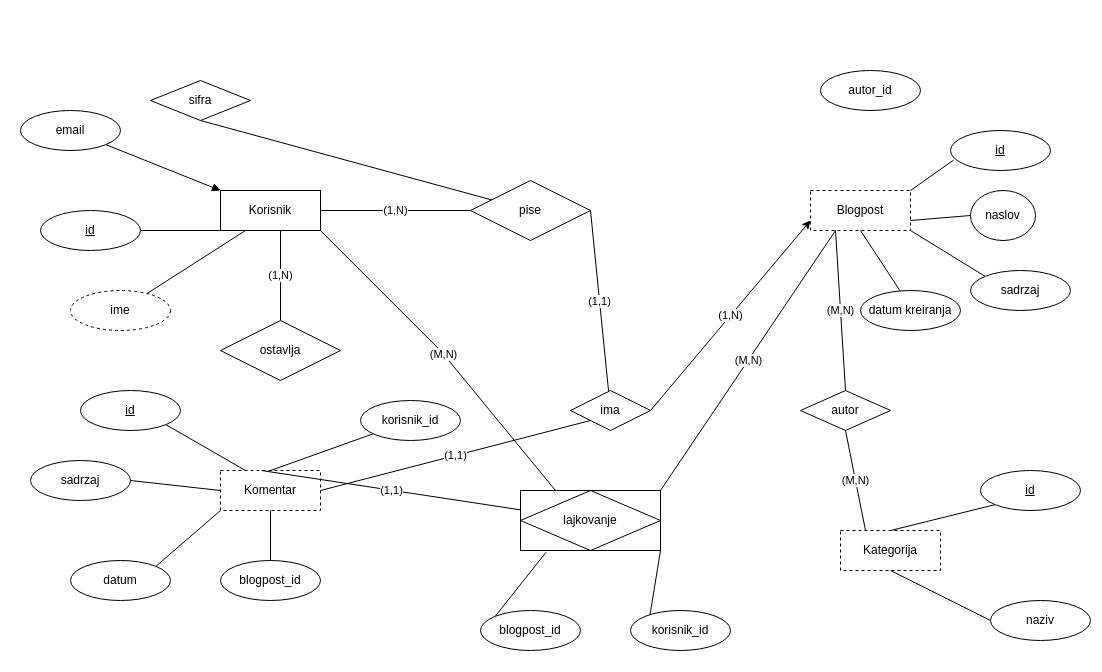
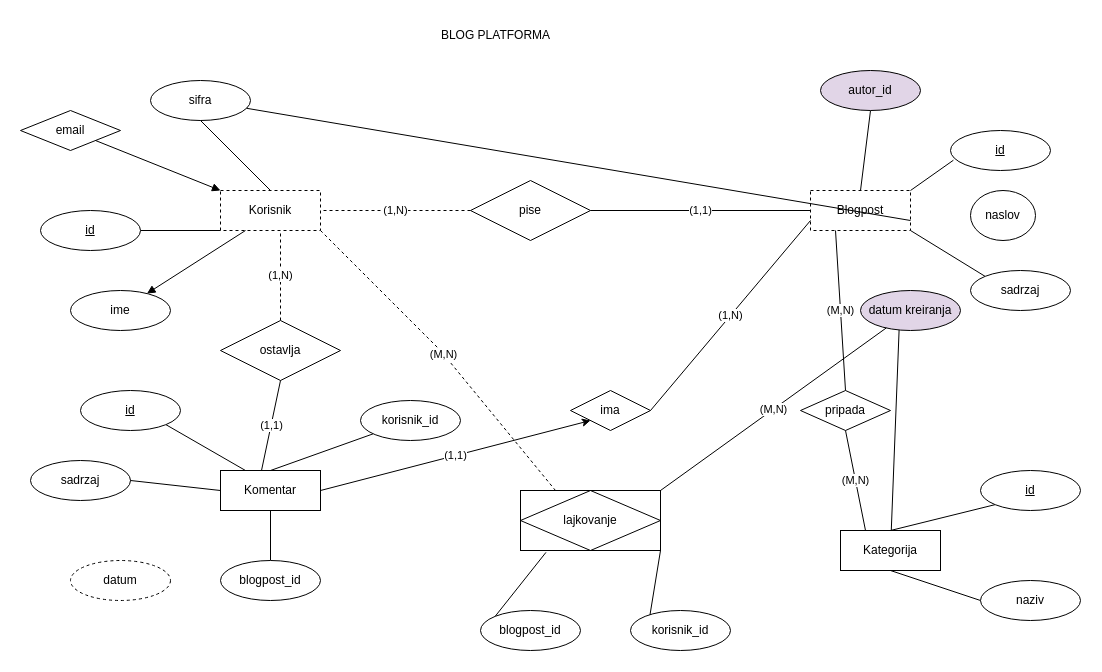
+ <mxCell id="11" value="BLOG PLATFORMA" style="text;html=1;align=center;verticalAlign=middle;resizable=0;points=[];autosize=1;strokeColor=none;fillColor=none;" parent="1" vertex="1"><mxGeometry x="430" y="20" width="130" height="30" as="geometry" /></mxCell>
- <mxCell id="24" value="autor_id" style="ellipse;whiteSpace=wrap;html=1;align=center;" parent="1" vertex="1"><mxGeometry x="820" y="70" width="100" height="40" as="geometry" /></mxCell>
+ <mxCell id="24" value="autor_id" style="ellipse;whiteSpace=wrap;html=1;align=center;fillColor=#e1d5e7;" parent="1" vertex="1"><mxGeometry x="820" y="70" width="100" height="40" as="geometry" /></mxCell>
- <mxCell id="10" value="sifra" style="rhombus;whiteSpace=wrap;html=1;align=center;" parent="1" vertex="1"><mxGeometry x="150" y="80" width="100" height="40" as="geometry" /></mxCell>
+ <mxCell id="10" value="sifra" style="ellipse;whiteSpace=wrap;html=1;align=center;" parent="1" vertex="1"><mxGeometry x="150" y="80" width="100" height="40" as="geometry" /></mxCell>
- <mxCell id="9" value="email" style="ellipse;whiteSpace=wrap;html=1;align=center;" parent="1" vertex="1"><mxGeometry x="20" y="110" width="100" height="40" as="geometry" /></mxCell>
+ <mxCell id="9" value="email" style="rhombus;whiteSpace=wrap;html=1;align=center;" parent="1" vertex="1"><mxGeometry x="20" y="110" width="100" height="40" as="geometry" /></mxCell>
+ <mxCell id="23" value="" style="endArrow=none;html=1;rounded=0;entryX=0.5;entryY=0;entryDx=0;entryDy=0;exitX=0.5;exitY=1;exitDx=0;exitDy=0;" parent="1" source="24" target="4" edge="1"><mxGeometry relative="1" as="geometry"><mxPoint x="870" y="100" as="sourcePoint" /><mxPoint x="560" y="250" as="targetPoint" /></mxGeometry></mxCell>
- <mxCell id="19" value="" style="endArrow=none;html=1;rounded=0;exitX=0.5;exitY=1;exitDx=0;exitDy=0;" parent="1" source="10" target="44" edge="1"><mxGeometry relative="1" as="geometry"><mxPoint x="400" y="250" as="sourcePoint" /><mxPoint x="560" y="250" as="targetPoint" /></mxGeometry></mxCell>
+ <mxCell id="19" value="" style="endArrow=none;html=1;rounded=0;exitX=0.5;exitY=1;exitDx=0;exitDy=0;entryX=0.5;entryY=0;entryDx=0;entryDy=0;" parent="1" source="10" target="2" edge="1"><mxGeometry relative="1" as="geometry"><mxPoint x="400" y="250" as="sourcePoint" /><mxPoint x="560" y="250" as="targetPoint" /></mxGeometry></mxCell>
- <mxCell id="2" value="Korisnik" style="whiteSpace=wrap;html=1;align=center;" parent="1" vertex="1"><mxGeometry x="220" y="190" width="100" height="40" as="geometry" /></mxCell>
+ <mxCell id="2" value="Korisnik" style="whiteSpace=wrap;html=1;align=center;dashed=1;" parent="1" vertex="1"><mxGeometry x="220" y="190" width="100" height="40" as="geometry" /></mxCell>
- <mxCell id="43" value="(1,N)" style="endArrow=none;html=1;rounded=0;entryX=1;entryY=0.5;entryDx=0;entryDy=0;exitX=0;exitY=0.5;exitDx=0;exitDy=0;" parent="1" source="44" target="2" edge="1"><mxGeometry relative="1" as="geometry"><mxPoint x="470" y="210" as="sourcePoint" /><mxPoint x="560" y="310" as="targetPoint" /><Array as="points" /></mxGeometry></mxCell>
+ <mxCell id="43" value="(1,N)" style="endArrow=none;html=1;rounded=0;entryX=1;entryY=0.5;entryDx=0;entryDy=0;exitX=0;exitY=0.5;exitDx=0;exitDy=0;dashed=1;" parent="1" source="44" target="2" edge="1"><mxGeometry relative="1" as="geometry"><mxPoint x="470" y="210" as="sourcePoint" /><mxPoint x="560" y="310" as="targetPoint" /><Array as="points" /></mxGeometry></mxCell>
- <mxCell id="16" value="" style="endArrow=none;html=1;rounded=0;entryX=0;entryY=0.5;entryDx=0;entryDy=0;exitX=1;exitY=0.75;exitDx=0;exitDy=0;" parent="1" source="4" target="15" edge="1"><mxGeometry relative="1" as="geometry"><mxPoint x="400" y="250" as="sourcePoint" /><mxPoint x="560" y="250" as="targetPoint" /></mxGeometry></mxCell>
+ <mxCell id="16" value="" style="endArrow=none;html=1;rounded=0;exitX=1;exitY=0.75;exitDx=0;exitDy=0;" parent="1" source="4" target="10" edge="1"><mxGeometry relative="1" as="geometry"><mxPoint x="400" y="250" as="sourcePoint" /><mxPoint x="560" y="250" as="targetPoint" /></mxGeometry></mxCell>
- <mxCell id="49" value="(1,N)" style="endArrow=classic;html=1;rounded=0;entryX=0;entryY=0.75;entryDx=0;entryDy=0;exitX=1;exitY=0.5;exitDx=0;exitDy=0;" parent="1" source="50" target="4" edge="1"><mxGeometry relative="1" as="geometry"><mxPoint x="640" y="410" as="sourcePoint" /><mxPoint x="600" y="370" as="targetPoint" /></mxGeometry></mxCell>
+ <mxCell id="49" value="(1,N)" style="endArrow=none;html=1;rounded=0;entryX=0;entryY=0.75;entryDx=0;entryDy=0;exitX=1;exitY=0.5;exitDx=0;exitDy=0;" parent="1" source="50" target="4" edge="1"><mxGeometry relative="1" as="geometry"><mxPoint x="640" y="410" as="sourcePoint" /><mxPoint x="600" y="370" as="targetPoint" /></mxGeometry></mxCell>
- <mxCell id="46" value="(1,N)" style="endArrow=none;html=1;rounded=0;entryX=0.6;entryY=1;entryDx=0;entryDy=0;entryPerimeter=0;exitX=0.5;exitY=0;exitDx=0;exitDy=0;" parent="1" source="47" target="2" edge="1"><mxGeometry relative="1" as="geometry"><mxPoint x="280" y="320" as="sourcePoint" /><mxPoint x="600" y="410" as="targetPoint" /></mxGeometry></mxCell>
+ <mxCell id="46" value="(1,N)" style="endArrow=none;html=1;rounded=0;entryX=0.6;entryY=1;entryDx=0;entryDy=0;entryPerimeter=0;exitX=0.5;exitY=0;exitDx=0;exitDy=0;dashed=1;" parent="1" source="47" target="2" edge="1"><mxGeometry relative="1" as="geometry"><mxPoint x="280" y="320" as="sourcePoint" /><mxPoint x="600" y="410" as="targetPoint" /></mxGeometry></mxCell>
- <mxCell id="21" value="" style="endArrow=none;html=1;rounded=0;entryX=0.5;entryY=1;entryDx=0;entryDy=0;exitX=0.401;exitY=0.029;exitDx=0;exitDy=0;exitPerimeter=0;" parent="1" source="22" target="4" edge="1"><mxGeometry relative="1" as="geometry"><mxPoint x="910" y="290" as="sourcePoint" /><mxPoint x="560" y="250" as="targetPoint" /></mxGeometry></mxCell>
+ <mxCell id="21" value="" style="endArrow=none;html=1;rounded=0;exitX=0.401;exitY=0.029;exitDx=0;exitDy=0;exitPerimeter=0;" parent="1" source="22" target="12" edge="1"><mxGeometry relative="1" as="geometry"><mxPoint x="910" y="290" as="sourcePoint" /><mxPoint x="560" y="250" as="targetPoint" /></mxGeometry></mxCell>
- <mxCell id="7" value="" style="endArrow=none;html=1;rounded=0;exitX=0.25;exitY=1;exitDx=0;exitDy=0;" parent="1" source="2" target="8" edge="1"><mxGeometry relative="1" as="geometry"><mxPoint x="400" y="250" as="sourcePoint" /><mxPoint x="270" y="320" as="targetPoint" /></mxGeometry></mxCell>
+ <mxCell id="7" value="" style="endArrow=block;html=1;rounded=0;exitX=0.25;exitY=1;exitDx=0;exitDy=0;" parent="1" source="2" target="8" edge="1"><mxGeometry relative="1" as="geometry"><mxPoint x="400" y="250" as="sourcePoint" /><mxPoint x="270" y="320" as="targetPoint" /></mxGeometry></mxCell>
- <mxCell id="45" value="(1,1)" style="endArrow=none;html=1;rounded=0;exitX=1;exitY=0.5;exitDx=0;exitDy=0;" parent="1" source="44" target="50" edge="1"><mxGeometry relative="1" as="geometry"><mxPoint x="400" y="310" as="sourcePoint" /><mxPoint x="560" y="310" as="targetPoint" /></mxGeometry></mxCell>
+ <mxCell id="45" value="(1,1)" style="endArrow=none;html=1;rounded=0;entryX=0;entryY=0.5;entryDx=0;entryDy=0;exitX=1;exitY=0.5;exitDx=0;exitDy=0;" parent="1" source="44" target="4" edge="1"><mxGeometry relative="1" as="geometry"><mxPoint x="400" y="310" as="sourcePoint" /><mxPoint x="560" y="310" as="targetPoint" /></mxGeometry></mxCell>
- <mxCell id="8" value="ime" style="ellipse;whiteSpace=wrap;html=1;align=center;dashed=1;" parent="1" vertex="1"><mxGeometry y="290" width="100" height="40" as="geometry" x="70" /></mxCell>
+ <mxCell id="8" value="ime" style="ellipse;whiteSpace=wrap;html=1;align=center;" parent="1" vertex="1"><mxGeometry y="290" width="100" height="40" as="geometry" x="70" /></mxCell>
- <mxCell id="22" value="datum kreiranja" style="ellipse;whiteSpace=wrap;html=1;align=center;" parent="1" vertex="1"><mxGeometry x="860" y="290" width="100" height="40" as="geometry" /></mxCell>
+ <mxCell id="22" value="datum kreiranja" style="ellipse;whiteSpace=wrap;html=1;align=center;fillColor=#e1d5e7;" parent="1" vertex="1"><mxGeometry x="860" y="290" width="100" height="40" as="geometry" /></mxCell>
- <mxCell id="57" value="(M,N)" style="endArrow=none;html=1;rounded=0;entryX=0.25;entryY=1;entryDx=0;entryDy=0;exitX=1;exitY=0;exitDx=0;exitDy=0;" parent="1" source="55" target="4" edge="1"><mxGeometry relative="1" as="geometry"><mxPoint x="440" y="480" as="sourcePoint" /><mxPoint x="600" y="480" as="targetPoint" /></mxGeometry></mxCell>
+ <mxCell id="57" value="(M,N)" style="endArrow=none;html=1;rounded=0;exitX=1;exitY=0;exitDx=0;exitDy=0;" parent="1" source="55" target="22" edge="1"><mxGeometry relative="1" as="geometry"><mxPoint x="440" y="480" as="sourcePoint" /><mxPoint x="600" y="480" as="targetPoint" /></mxGeometry></mxCell>
- <mxCell id="52" value="autor" style="shape=rhombus;perimeter=rhombusPerimeter;whiteSpace=wrap;html=1;align=center;" parent="1" vertex="1"><mxGeometry x="800" y="390" width="90" height="40" as="geometry" /></mxCell>
+ <mxCell id="52" value="pripada" style="shape=rhombus;perimeter=rhombusPerimeter;whiteSpace=wrap;html=1;align=center;" parent="1" vertex="1"><mxGeometry x="800" y="390" width="90" height="40" as="geometry" /></mxCell>
- <mxCell id="51" value="(1,1)" style="endArrow=none;html=1;rounded=0;exitX=1;exitY=0.5;exitDx=0;exitDy=0;entryX=0;entryY=1;entryDx=0;entryDy=0;" parent="1" source="3" target="50" edge="1"><mxGeometry relative="1" as="geometry"><mxPoint x="440" y="370" as="sourcePoint" /><mxPoint x="600" y="370" as="targetPoint" /></mxGeometry></mxCell>
+ <mxCell id="51" value="(1,1)" style="endArrow=classic;html=1;rounded=0;exitX=1;exitY=0.5;exitDx=0;exitDy=0;entryX=0;entryY=1;entryDx=0;entryDy=0;" parent="1" source="3" target="50" edge="1"><mxGeometry relative="1" as="geometry"><mxPoint x="440" y="370" as="sourcePoint" /><mxPoint x="600" y="370" as="targetPoint" /></mxGeometry></mxCell>
- <mxCell id="56" value="(M,N)" style="endArrow=none;html=1;rounded=0;exitX=1;exitY=1;exitDx=0;exitDy=0;entryX=0.25;entryY=0;entryDx=0;entryDy=0;" parent="1" source="2" target="55" edge="1"><mxGeometry relative="1" as="geometry"><mxPoint x="440" y="480" as="sourcePoint" /><mxPoint x="600" y="480" as="targetPoint" /><Array as="points"><mxPoint x="440" y="350" /></Array></mxGeometry></mxCell>
+ <mxCell id="56" value="(M,N)" style="endArrow=none;html=1;rounded=0;exitX=1;exitY=1;exitDx=0;exitDy=0;entryX=0.25;entryY=0;entryDx=0;entryDy=0;dashed=1;" parent="1" source="2" target="55" edge="1"><mxGeometry relative="1" as="geometry"><mxPoint x="440" y="480" as="sourcePoint" /><mxPoint x="600" y="480" as="targetPoint" /><Array as="points"><mxPoint x="440" y="350" /></Array></mxGeometry></mxCell>
- <mxCell id="3" value="Komentar" style="whiteSpace=wrap;html=1;align=center;dashed=1;" parent="1" vertex="1"><mxGeometry x="220" y="470" width="100" height="40" as="geometry" /></mxCell>
+ <mxCell id="3" value="Komentar" style="whiteSpace=wrap;html=1;align=center;" parent="1" vertex="1"><mxGeometry x="220" y="470" width="100" height="40" as="geometry" /></mxCell>
- <mxCell id="48" value="(1,1)" style="endArrow=none;html=1;rounded=0;exitX=0.41;exitY=0;exitDx=0;exitDy=0;exitPerimeter=0;" parent="1" source="3" target="55" edge="1"><mxGeometry relative="1" as="geometry"><mxPoint x="440" y="410" as="sourcePoint" /><mxPoint x="600" y="410" as="targetPoint" /></mxGeometry></mxCell>
+ <mxCell id="48" value="(1,1)" style="endArrow=none;html=1;rounded=0;entryX=0.5;entryY=1;entryDx=0;entryDy=0;exitX=0.41;exitY=0;exitDx=0;exitDy=0;exitPerimeter=0;" parent="1" source="3" target="47" edge="1"><mxGeometry relative="1" as="geometry"><mxPoint x="440" y="410" as="sourcePoint" /><mxPoint x="600" y="410" as="targetPoint" /></mxGeometry></mxCell>
- <mxCell id="29" value="" style="endArrow=none;html=1;rounded=0;exitX=1;exitY=0;exitDx=0;exitDy=0;entryX=0;entryY=1;entryDx=0;entryDy=0;" parent="1" source="28" target="3" edge="1"><mxGeometry relative="1" as="geometry"><mxPoint x="400" y="420" as="sourcePoint" /><mxPoint x="560" y="420" as="targetPoint" /></mxGeometry></mxCell>
- <mxCell id="12" value="Kategorija" style="whiteSpace=wrap;html=1;align=center;dashed=1;" parent="1" vertex="1"><mxGeometry x="840" y="530" width="100" height="40" as="geometry" /></mxCell>
+ <mxCell id="12" value="Kategorija" style="whiteSpace=wrap;html=1;align=center;" parent="1" vertex="1"><mxGeometry x="840" y="530" width="100" height="40" as="geometry" /></mxCell>
- <mxCell id="28" value="datum" style="ellipse;whiteSpace=wrap;html=1;align=center;" parent="1" vertex="1"><mxGeometry y="560" width="100" height="40" as="geometry" x="70" /></mxCell>
+ <mxCell id="28" value="datum" style="ellipse;whiteSpace=wrap;html=1;align=center;dashed=1;" parent="1" vertex="1"><mxGeometry y="560" width="100" height="40" as="geometry" x="70" /></mxCell>
- <mxCell id="38" value="naziv" style="ellipse;whiteSpace=wrap;html=1;align=center;" parent="1" vertex="1"><mxGeometry x="990" y="600" width="100" height="40" as="geometry" /></mxCell>
+ <mxCell id="38" value="naziv" style="ellipse;whiteSpace=wrap;html=1;align=center;" parent="1" vertex="1"><mxGeometry x="980" y="580" width="100" height="40" as="geometry" /></mxCell>
